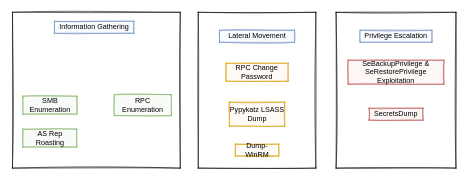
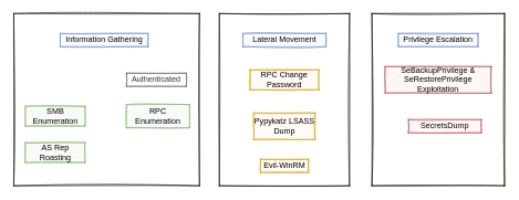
- <mxCell id="19" value="Information Gathering" style="text;html=1;fillColor=#dae8fc;align=center;verticalAlign=middle;whiteSpace=wrap;rounded=0;sketch=1;strokeColor=#6c8ebf;" vertex="1" parent="1"><mxGeometry x="90" y="35" width="132.5" height="20" as="geometry" /></mxCell>
+ <mxCell id="19" value="Information Gathering" style="text;html=1;fillColor=#dae8fc;align=center;verticalAlign=middle;whiteSpace=wrap;rounded=0;sketch=1;strokeColor=#6c8ebf;" vertex="1" parent="1"><mxGeometry x="90" y="50" width="132.5" height="20" as="geometry" /></mxCell>
+ <mxCell id="17" value="Authenticated" style="text;html=1;fillColor=#f5f5f5;align=center;verticalAlign=middle;whiteSpace=wrap;rounded=0;sketch=1;strokeColor=#666666;fontColor=#333333;" vertex="1" parent="1"><mxGeometry x="190" y="110" width="90" height="20" as="geometry" /></mxCell>
- <mxCell id="6" value="SecretsDump" style="text;html=1;fillColor=#f8cecc;align=center;verticalAlign=middle;whiteSpace=wrap;rounded=0;sketch=1;strokeColor=#b85450;" vertex="1" parent="1"><mxGeometry x="615" y="180" width="90" height="20" as="geometry" /></mxCell>
+ <mxCell id="6" value="SecretsDump" style="text;html=1;fillColor=#f8cecc;align=center;verticalAlign=middle;whiteSpace=wrap;rounded=0;sketch=1;strokeColor=#b85450;" vertex="1" parent="1"><mxGeometry x="615" y="180" width="110" height="20" as="geometry" /></mxCell>
- <mxCell id="12" value="Dump-WinRM" style="text;html=1;fillColor=#ffe6cc;align=center;verticalAlign=middle;whiteSpace=wrap;rounded=0;sketch=1;strokeColor=#d79b00;" vertex="1" parent="7"><mxGeometry x="61.88" y="220" width="72.5" height="20" as="geometry" /></mxCell>
+ <mxCell id="12" value="Evil-WinRM" style="text;html=1;fillColor=#ffe6cc;align=center;verticalAlign=middle;whiteSpace=wrap;rounded=0;sketch=1;strokeColor=#d79b00;" vertex="1" parent="7"><mxGeometry x="61.88" y="220" width="72.5" height="20" as="geometry" /></mxCell>
